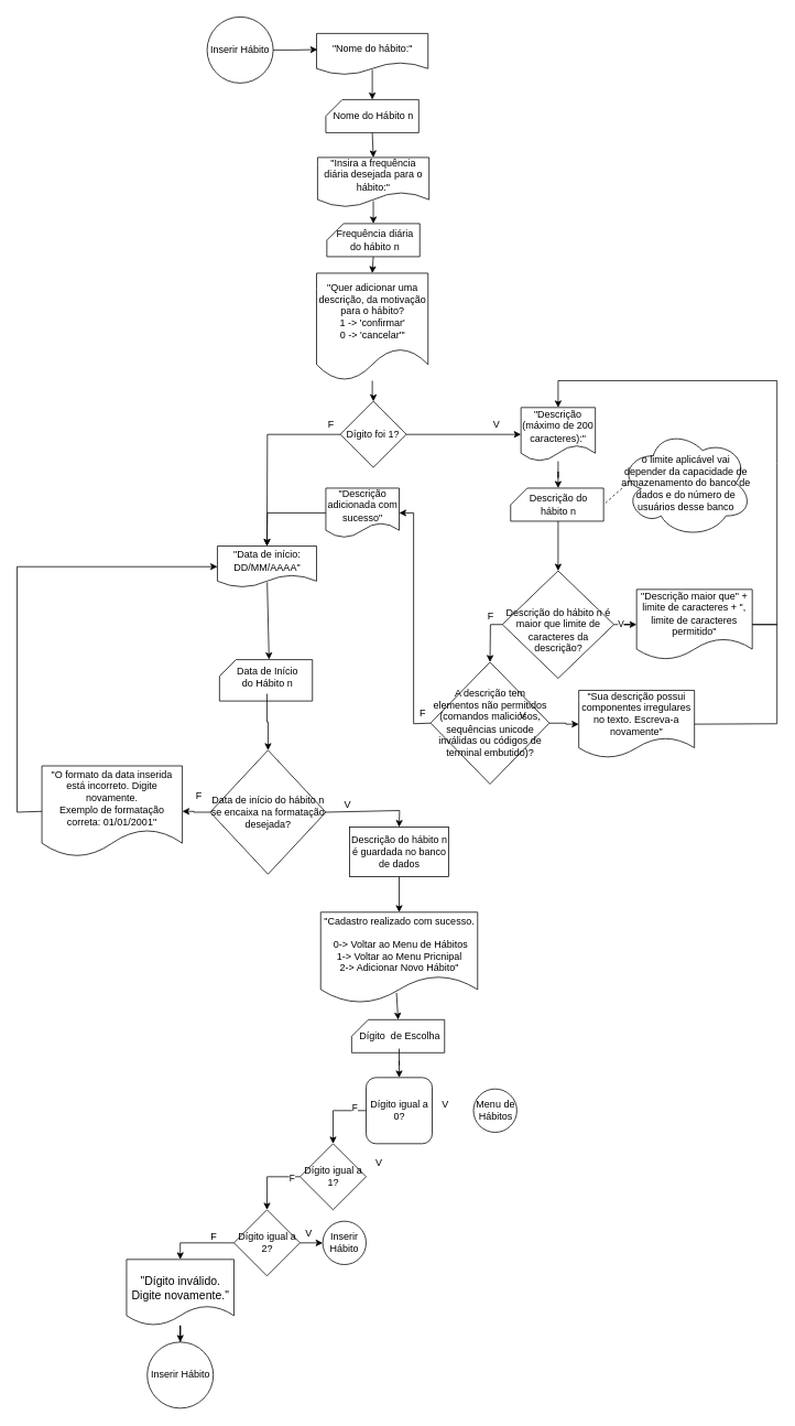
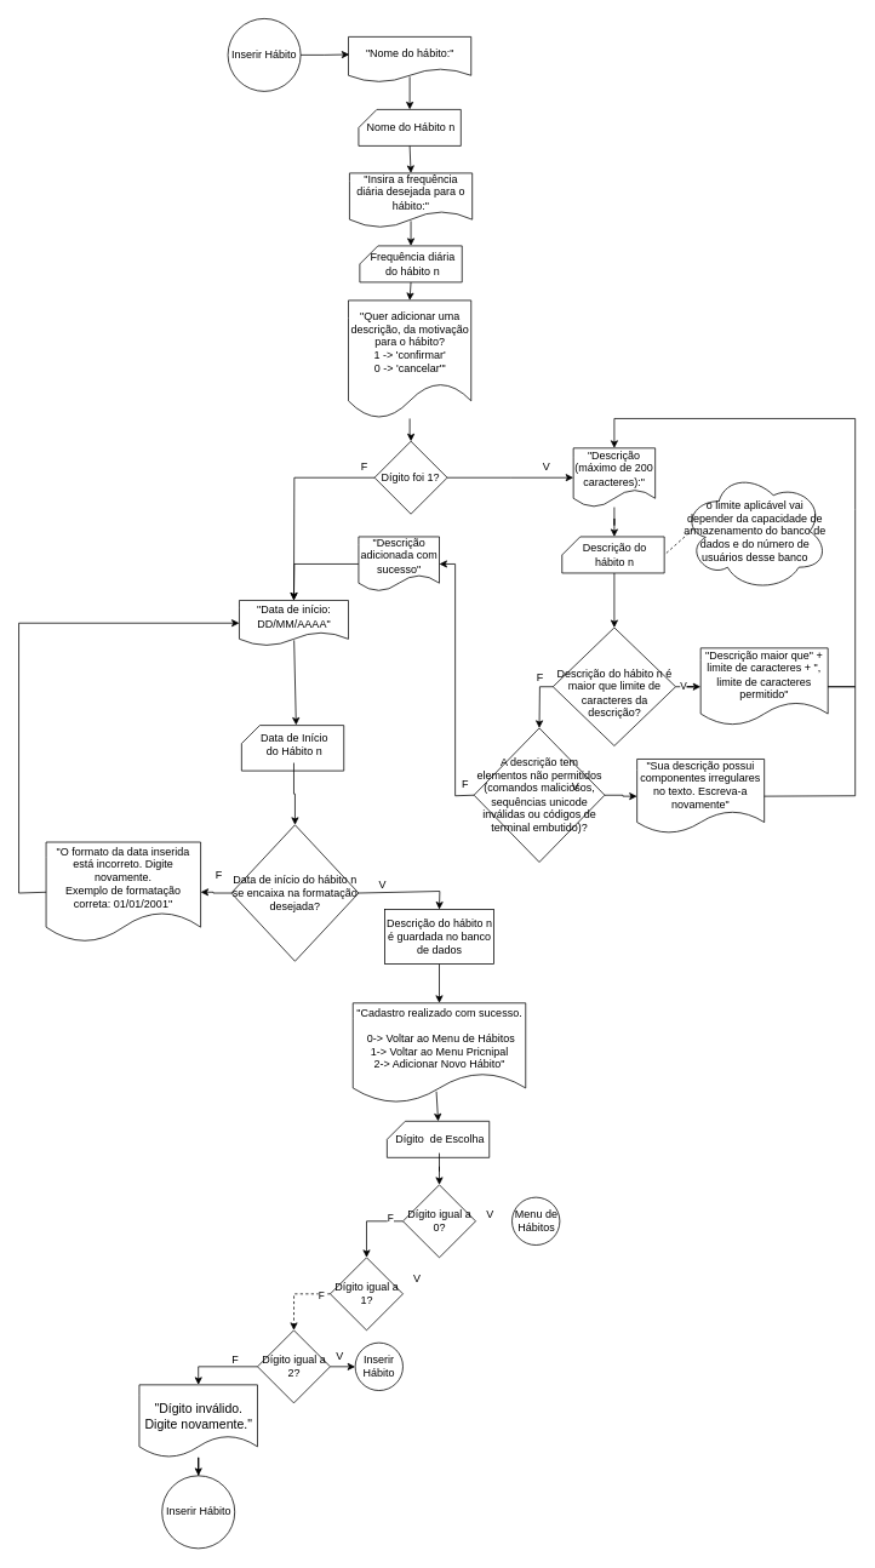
- <mxCell id="29" value="Dígito igual a 0?" style="whiteSpace=wrap;html=1;rounded=1;" parent="1" vertex="1"><mxGeometry x="442.5" y="1303" width="80" height="80" as="geometry" /></mxCell>
+ <mxCell id="29" value="Dígito igual a 0?" style="rhombus;whiteSpace=wrap;html=1;" parent="1" vertex="1"><mxGeometry x="442.5" y="1303" width="80" height="80" as="geometry" /></mxCell>
- <mxCell id="42" value="Menu de Hábitos" style="ellipse;whiteSpace=wrap;html=1;aspect=fixed;" parent="1" vertex="1"><mxGeometry x="572.5" y="1316.75" width="52.5" height="52.5" as="geometry" /></mxCell>
+ <mxCell id="42" value="Menu de Hábitos" style="ellipse;whiteSpace=wrap;html=1;aspect=fixed;" parent="1" vertex="1"><mxGeometry x="562.5" y="1316.75" width="52.5" height="52.5" as="geometry" /></mxCell>
- <mxCell id="40" value="" style="endArrow=classic;html=1;rounded=0;exitX=0;exitY=0.5;exitDx=0;exitDy=0;entryX=0.5;entryY=0;entryDx=0;entryDy=0;" parent="1" source="35" target="37" edge="1"><mxGeometry width="50" height="50" relative="1" as="geometry"><mxPoint x="415.63" y="1363" as="sourcePoint" /><mxPoint x="465.63" y="1313" as="targetPoint" /><Array as="points"><mxPoint x="322.63" y="1423" /></Array></mxGeometry></mxCell>
+ <mxCell id="40" value="" style="endArrow=classic;html=1;rounded=0;exitX=0;exitY=0.5;exitDx=0;exitDy=0;entryX=0.5;entryY=0;entryDx=0;entryDy=0;dashed=1;" parent="1" source="35" target="37" edge="1"><mxGeometry width="50" height="50" relative="1" as="geometry"><mxPoint x="415.63" y="1363" as="sourcePoint" /><mxPoint x="465.63" y="1313" as="targetPoint" /><Array as="points"><mxPoint x="322.63" y="1423" /></Array></mxGeometry></mxCell>
